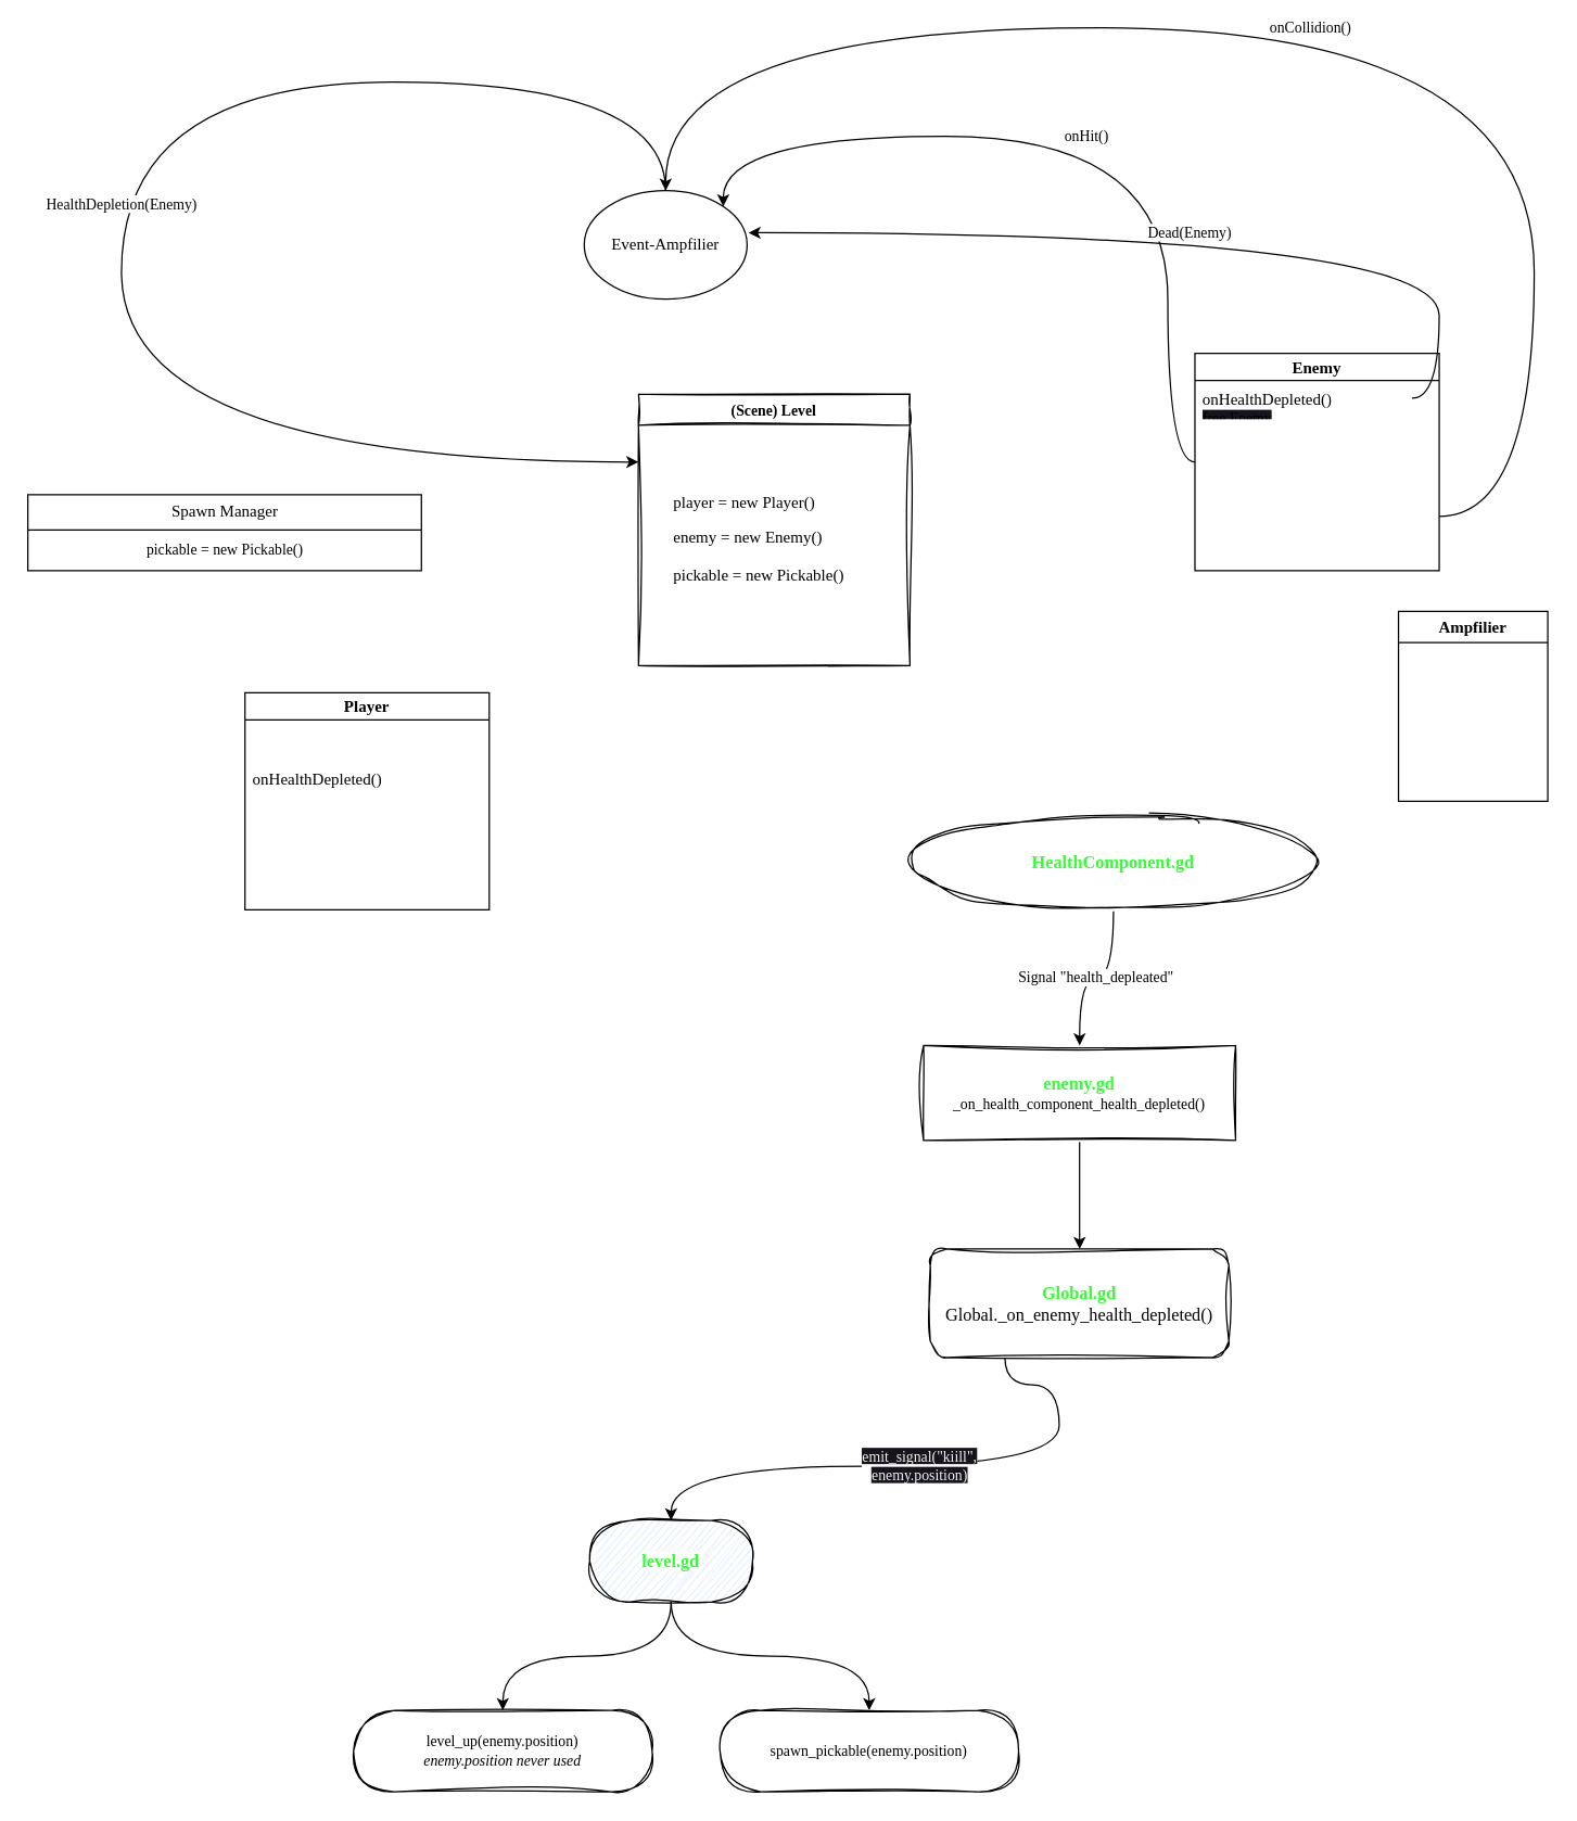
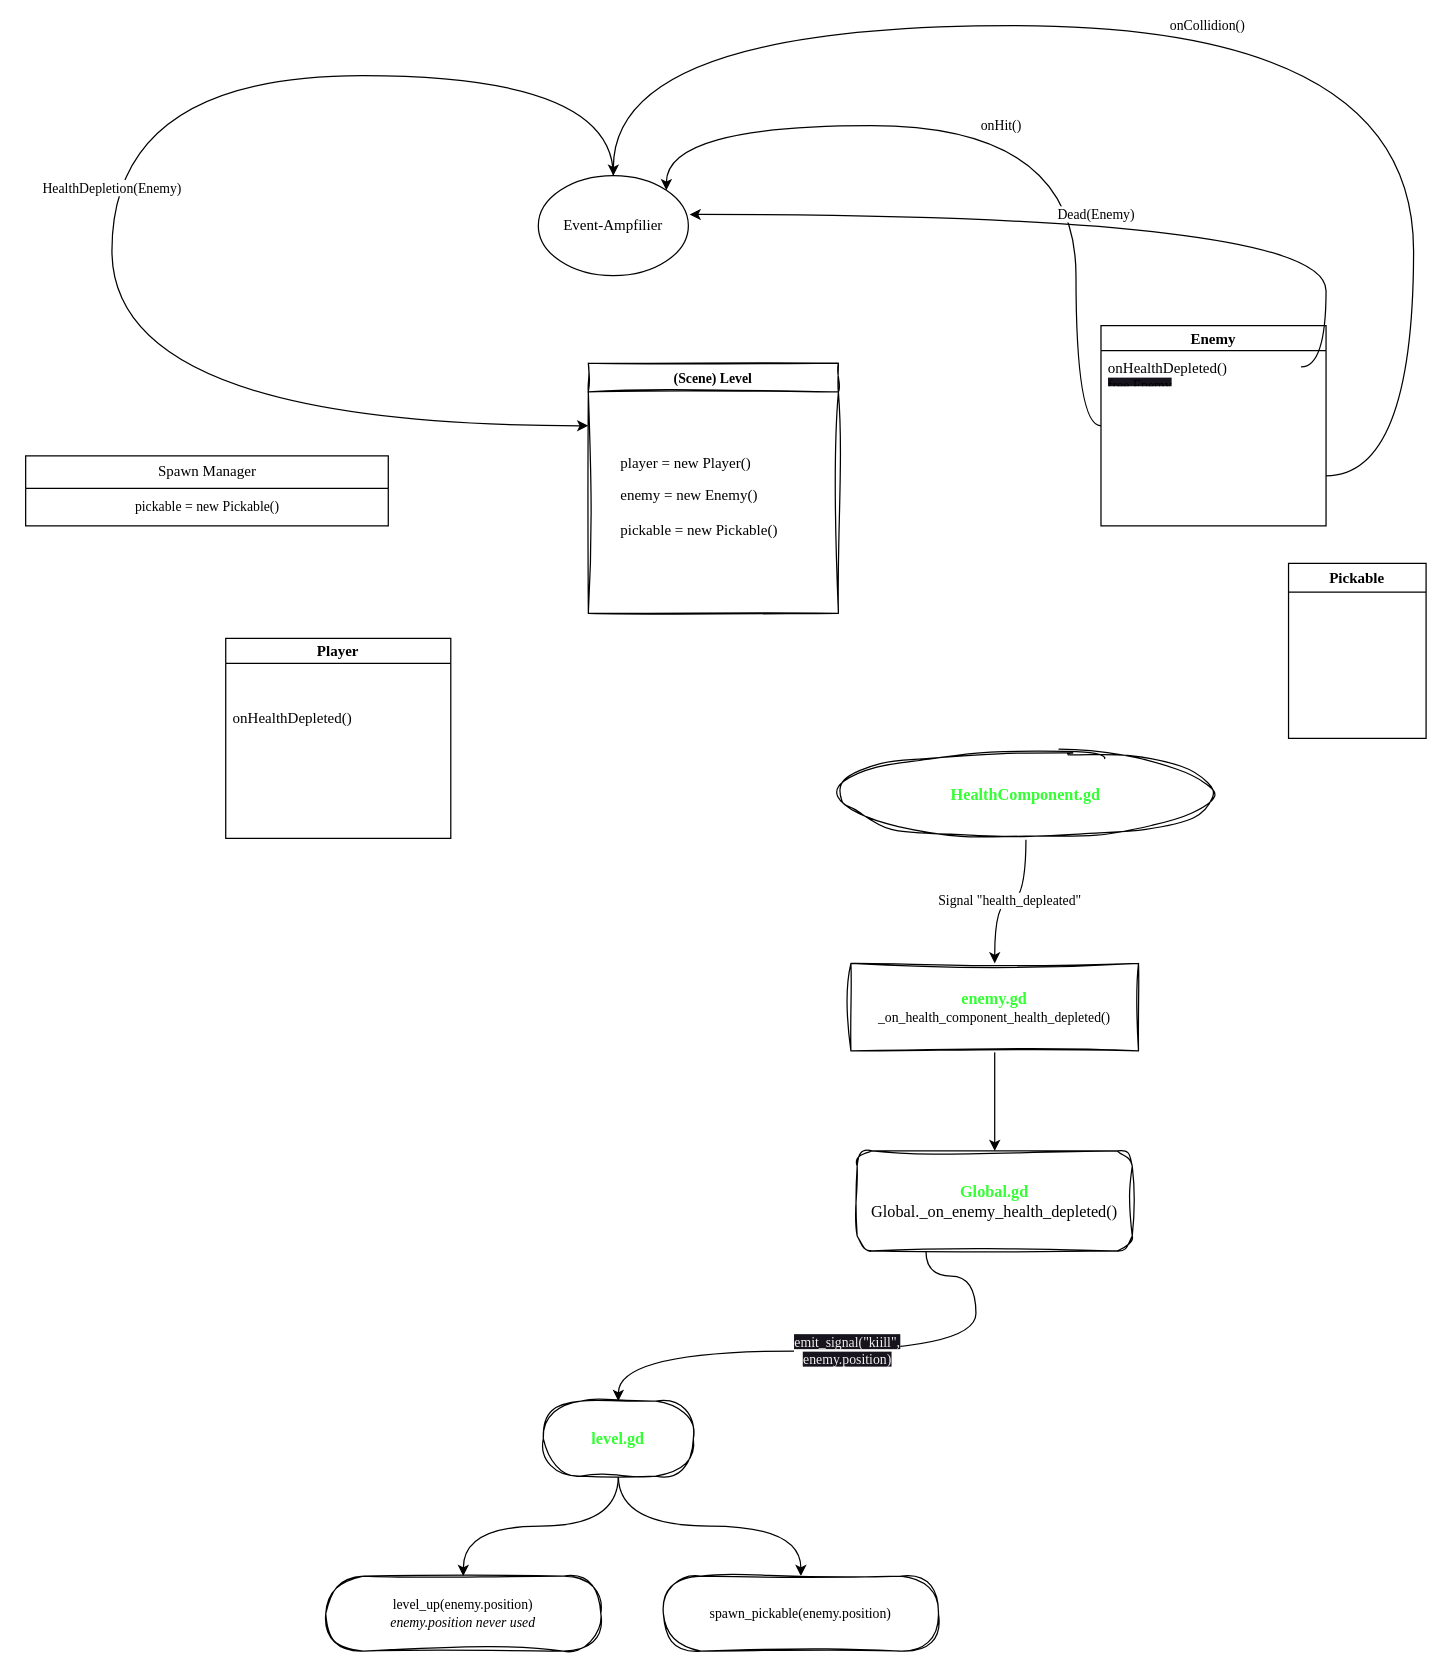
- <mxCell id="8" value="Ampfilier" style="swimlane;hachureGap=4;fontFamily=Architects Daughter;fontSource=https%3A%2F%2Ffonts.googleapis.com%2Fcss%3Ffamily%3DArchitects%2BDaughter;" vertex="1" parent="1"><mxGeometry x="1030" y="450" width="110" height="140" as="geometry" /></mxCell>
+ <mxCell id="8" value="Pickable" style="swimlane;hachureGap=4;fontFamily=Architects Daughter;fontSource=https%3A%2F%2Ffonts.googleapis.com%2Fcss%3Ffamily%3DArchitects%2BDaughter;" vertex="1" parent="1"><mxGeometry x="1030" y="450" width="110" height="140" as="geometry" /></mxCell>
- <mxCell id="20" value="&lt;b&gt;&lt;font color=&quot;#33ff33&quot; style=&quot;font-size: 13px;&quot;&gt;level.gd&lt;/font&gt;&lt;/b&gt;" style="rounded=1;whiteSpace=wrap;html=1;sketch=1;hachureGap=4;jiggle=2;curveFitting=1;fontFamily=Architects Daughter;fontSource=https%3A%2F%2Ffonts.googleapis.com%2Fcss%3Ffamily%3DArchitects%2BDaughter;fontSize=11;fontColor=default;labelBackgroundColor=default;arcSize=50;fillColor=#dae8fc;" vertex="1" parent="1"><mxGeometry x="434" y="1120" width="120" height="60" as="geometry" /></mxCell>
+ <mxCell id="20" value="&lt;b&gt;&lt;font color=&quot;#33ff33&quot; style=&quot;font-size: 13px;&quot;&gt;level.gd&lt;/font&gt;&lt;/b&gt;" style="rounded=1;whiteSpace=wrap;html=1;sketch=1;hachureGap=4;jiggle=2;curveFitting=1;fontFamily=Architects Daughter;fontSource=https%3A%2F%2Ffonts.googleapis.com%2Fcss%3Ffamily%3DArchitects%2BDaughter;fontSize=11;fontColor=default;labelBackgroundColor=default;arcSize=50;" vertex="1" parent="1"><mxGeometry x="434" y="1120" width="120" height="60" as="geometry" /></mxCell>
